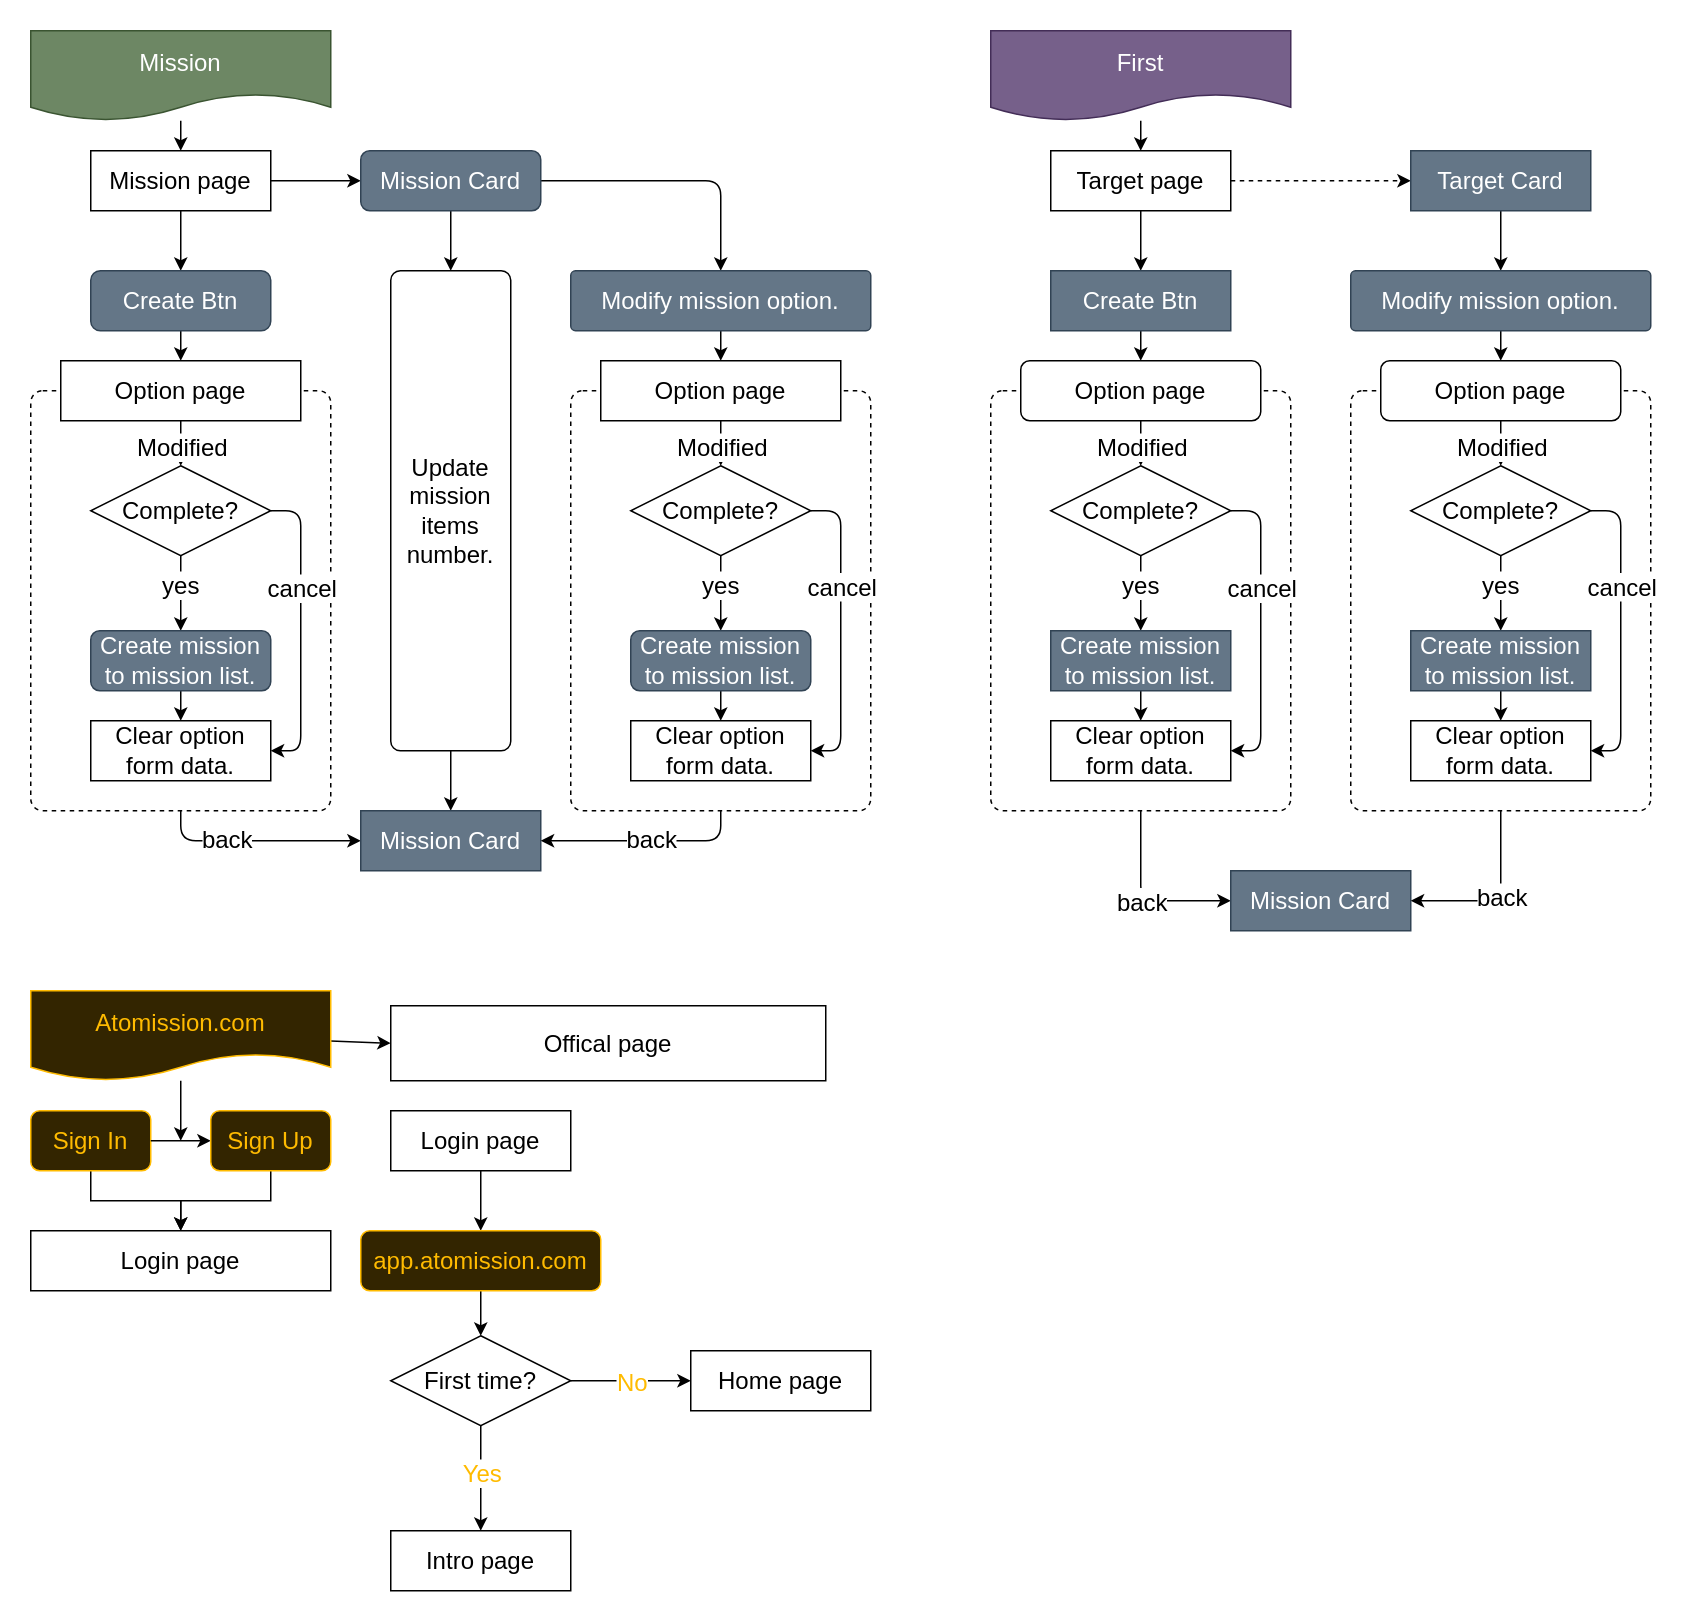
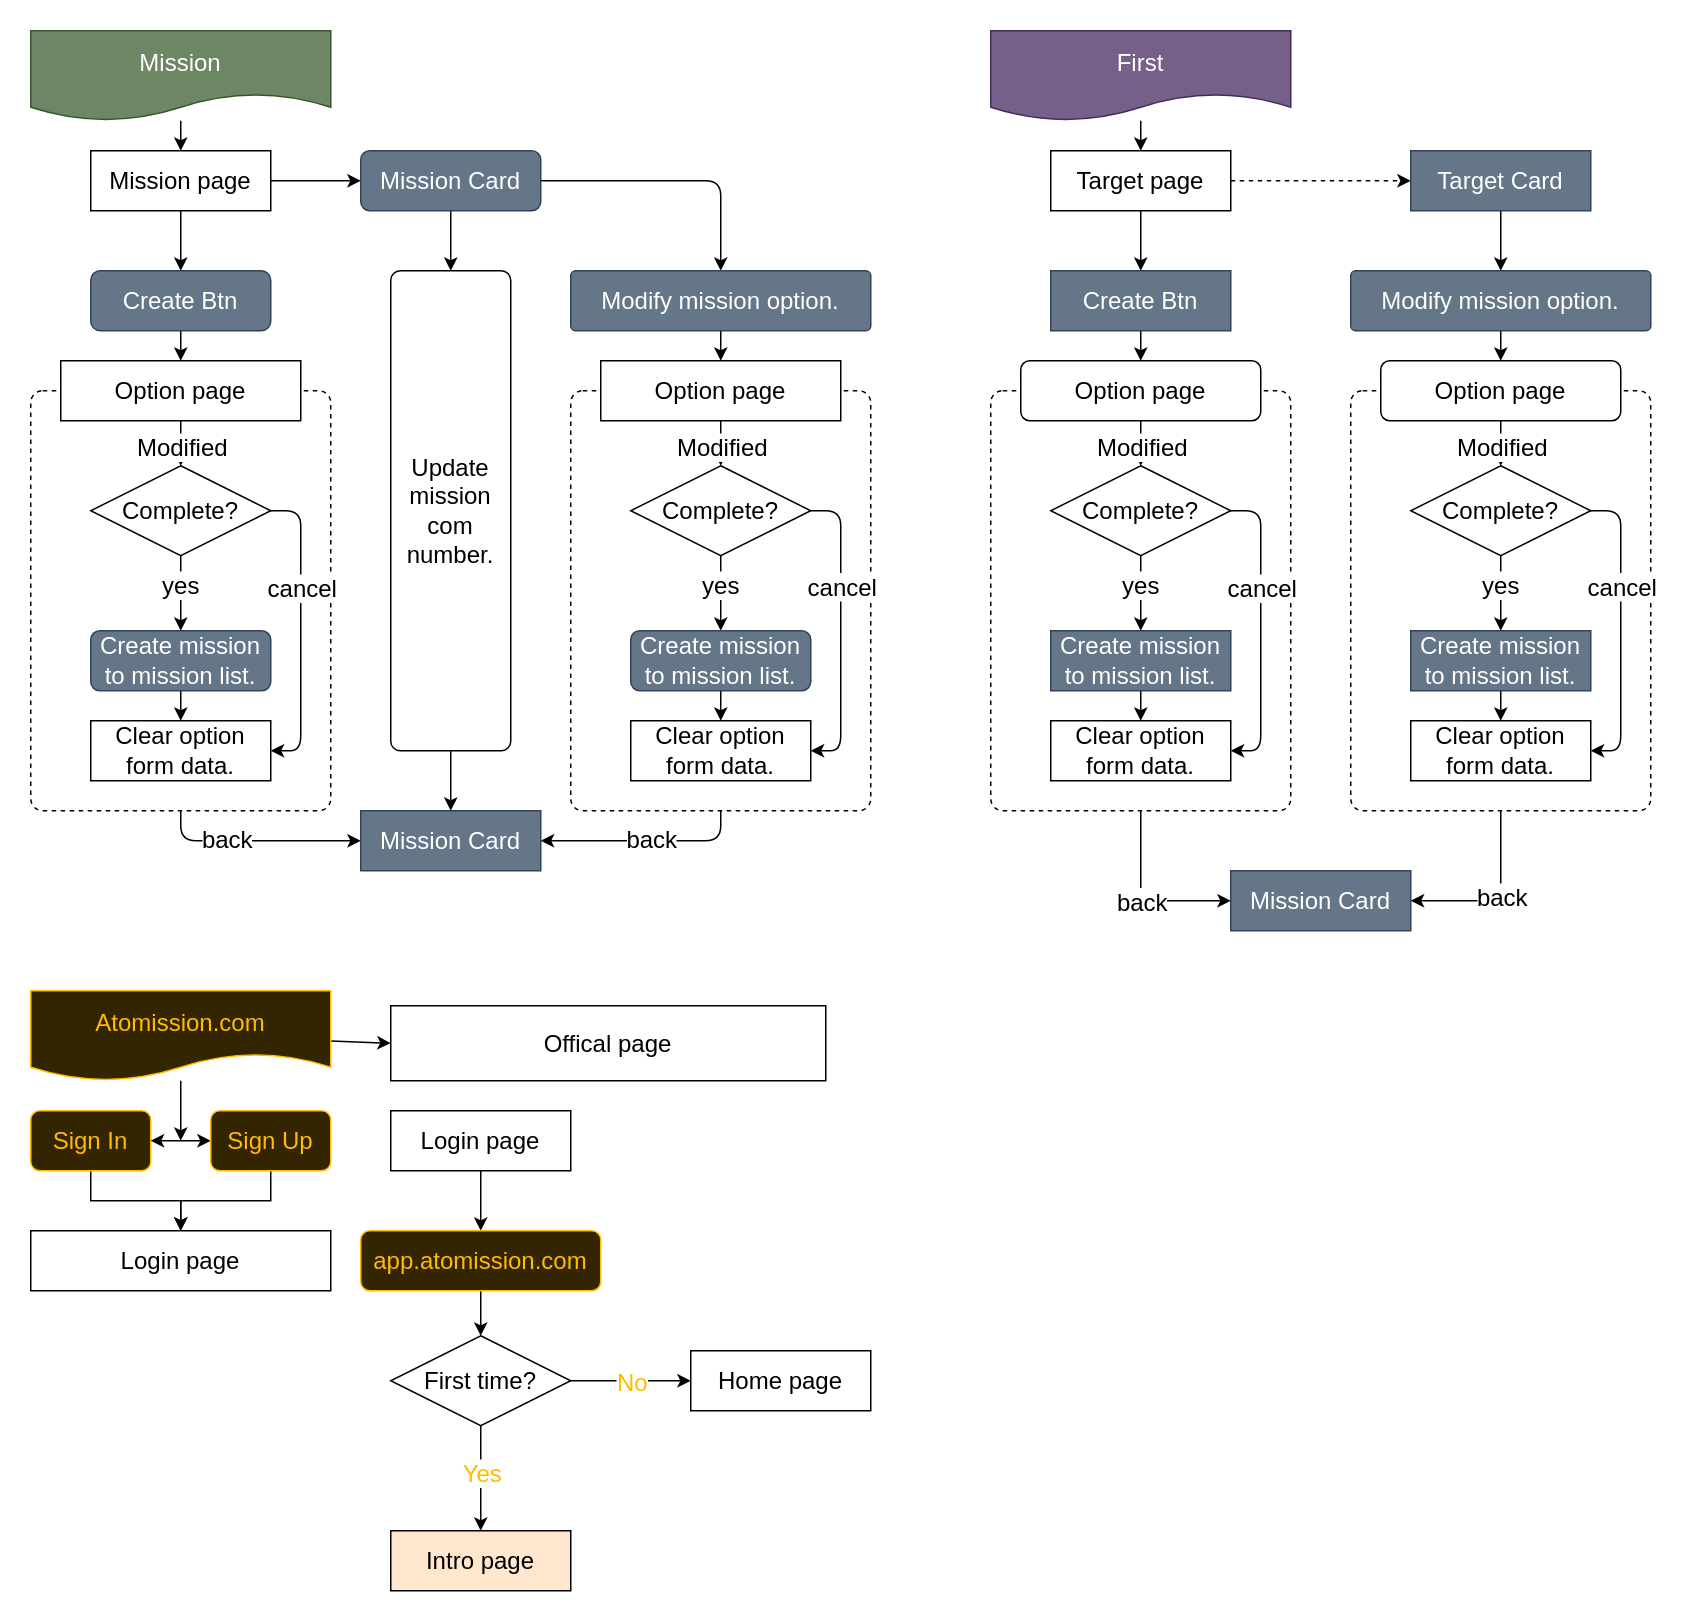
- <mxCell id="23" value="Update mission items number." style="rounded=1;whiteSpace=wrap;html=1;fontSize=16;gradientColor=none;arcSize=8;" parent="1" vertex="1"><mxGeometry x="260" y="180" width="80" height="320" as="geometry" /></mxCell>
+ <mxCell id="23" value="Update mission com number." style="rounded=1;whiteSpace=wrap;html=1;fontSize=16;gradientColor=none;arcSize=8;" parent="1" vertex="1"><mxGeometry x="260" y="180" width="80" height="320" as="geometry" /></mxCell>
- <mxCell id="100" value="" style="edgeStyle=none;html=1;fontSize=16;fontColor=#FFBB00;startArrow=classic;startFill=1;endArrow=none;" edge="1" parent="1" source="102" target="99"><mxGeometry relative="1" as="geometry" /></mxCell>
+ <mxCell id="100" value="" style="edgeStyle=none;html=1;fontSize=16;fontColor=#FFBB00;startArrow=classic;startFill=1;" edge="1" parent="1" source="102" target="99"><mxGeometry relative="1" as="geometry" /></mxCell>
- <mxCell id="92" value="Intro page" style="rounded=0;whiteSpace=wrap;html=1;direction=west;fontSize=16;horizontal=1;fontStyle=0" vertex="1" parent="1"><mxGeometry x="260" y="1020" width="120" height="40" as="geometry" /></mxCell>
+ <mxCell id="92" value="Intro page" style="rounded=0;whiteSpace=wrap;html=1;direction=west;fontSize=16;horizontal=1;fontStyle=0;fillColor=#ffe6cc;" vertex="1" parent="1"><mxGeometry x="260" y="1020" width="120" height="40" as="geometry" /></mxCell>
